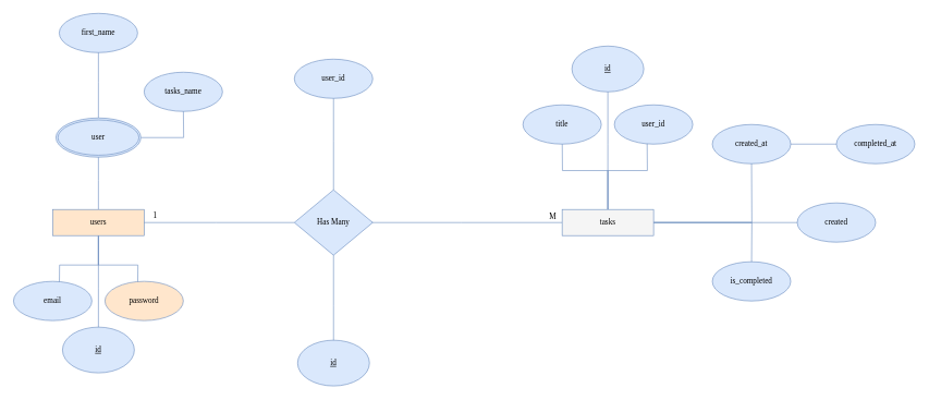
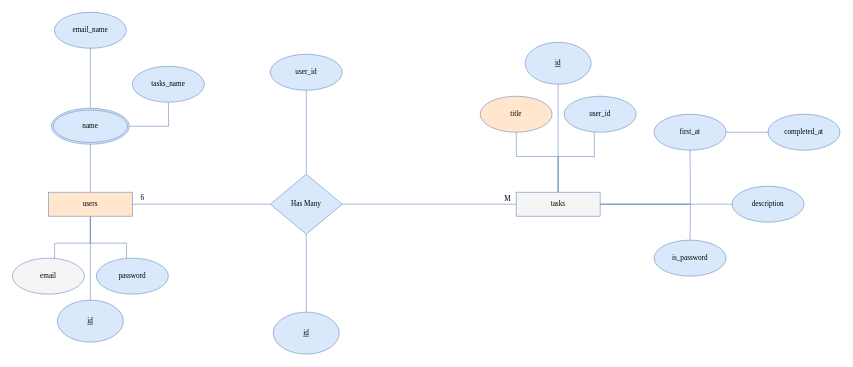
- <mxCell id="32" value="first_name" style="ellipse;whiteSpace=wrap;html=1;align=center;fillColor=#dae8fc;strokeColor=#6c8ebf;fontFamily=Times New Roman;" vertex="1" parent="1"><mxGeometry x="90" y="20" width="120" height="60" as="geometry" /></mxCell>
+ <mxCell id="32" value="email_name" style="ellipse;whiteSpace=wrap;html=1;align=center;fillColor=#dae8fc;strokeColor=#6c8ebf;fontFamily=Times New Roman;" vertex="1" parent="1"><mxGeometry x="90" y="20" width="120" height="60" as="geometry" /></mxCell>
- <mxCell id="11" value="title" style="ellipse;whiteSpace=wrap;html=1;align=center;fillColor=#dae8fc;strokeColor=#6c8ebf;fontFamily=Times New Roman;" vertex="1" parent="1"><mxGeometry x="800" y="160" width="120" height="60" as="geometry" /></mxCell>
+ <mxCell id="11" value="title" style="ellipse;whiteSpace=wrap;html=1;align=center;fillColor=#ffe6cc;strokeColor=#6c8ebf;fontFamily=Times New Roman;" vertex="1" parent="1"><mxGeometry x="800" y="160" width="120" height="60" as="geometry" /></mxCell>
- <mxCell id="31" value="user" style="ellipse;shape=doubleEllipse;margin=3;whiteSpace=wrap;html=1;align=center;fillColor=#dae8fc;strokeColor=#6c8ebf;fontFamily=Times New Roman;" vertex="1" parent="1"><mxGeometry x="85" y="180" width="130" height="60" as="geometry" /></mxCell>
+ <mxCell id="31" value="name" style="ellipse;shape=doubleEllipse;margin=3;whiteSpace=wrap;html=1;align=center;fillColor=#dae8fc;strokeColor=#6c8ebf;fontFamily=Times New Roman;" vertex="1" parent="1"><mxGeometry x="85" y="180" width="130" height="60" as="geometry" /></mxCell>
- <mxCell id="15" value="created_at" style="ellipse;whiteSpace=wrap;html=1;align=center;fillColor=#dae8fc;strokeColor=#6c8ebf;fontFamily=Times New Roman;" vertex="1" parent="1"><mxGeometry x="1090" y="190" width="120" height="60" as="geometry" /></mxCell>
+ <mxCell id="15" value="first_at" style="ellipse;whiteSpace=wrap;html=1;align=center;fillColor=#dae8fc;strokeColor=#6c8ebf;fontFamily=Times New Roman;" vertex="1" parent="1"><mxGeometry x="1090" y="190" width="120" height="60" as="geometry" /></mxCell>
- <mxCell id="37" value="1" style="text;html=1;whiteSpace=wrap;align=center;verticalAlign=middle;rounded=0;fontFamily=Times New Roman;" vertex="1" parent="1"><mxGeometry x="207" y="315" width="60" height="30" as="geometry" /></mxCell>
+ <mxCell id="37" value="6" style="text;html=1;whiteSpace=wrap;align=center;verticalAlign=middle;rounded=0;fontFamily=Times New Roman;" vertex="1" parent="1"><mxGeometry x="207" y="315" width="60" height="30" as="geometry" /></mxCell>
- <mxCell id="12" value="created" style="ellipse;whiteSpace=wrap;html=1;align=center;fillColor=#dae8fc;strokeColor=#6c8ebf;fontFamily=Times New Roman;" vertex="1" parent="1"><mxGeometry x="1220" y="310" width="120" height="60" as="geometry" /></mxCell>
+ <mxCell id="12" value="description" style="ellipse;whiteSpace=wrap;html=1;align=center;fillColor=#dae8fc;strokeColor=#6c8ebf;fontFamily=Times New Roman;" vertex="1" parent="1"><mxGeometry x="1220" y="310" width="120" height="60" as="geometry" /></mxCell>
- <mxCell id="13" value="is_completed" style="ellipse;whiteSpace=wrap;html=1;align=center;fillColor=#dae8fc;strokeColor=#6c8ebf;fontFamily=Times New Roman;" vertex="1" parent="1"><mxGeometry x="1090" y="400" width="120" height="60" as="geometry" /></mxCell>
+ <mxCell id="13" value="is_password" style="ellipse;whiteSpace=wrap;html=1;align=center;fillColor=#dae8fc;strokeColor=#6c8ebf;fontFamily=Times New Roman;" vertex="1" parent="1"><mxGeometry x="1090" y="400" width="120" height="60" as="geometry" /></mxCell>
- <mxCell id="28" value="email" style="ellipse;whiteSpace=wrap;html=1;align=center;fillColor=#dae8fc;strokeColor=#6c8ebf;fontFamily=Times New Roman;" vertex="1" parent="1"><mxGeometry x="20" y="430" width="120" height="60" as="geometry" /></mxCell>
+ <mxCell id="28" value="email" style="ellipse;whiteSpace=wrap;html=1;align=center;fillColor=#f5f5f5;strokeColor=#6c8ebf;fontFamily=Times New Roman;" vertex="1" parent="1"><mxGeometry x="20" y="430" width="120" height="60" as="geometry" /></mxCell>
- <mxCell id="27" value="password" style="ellipse;whiteSpace=wrap;html=1;align=center;fillColor=#ffe6cc;strokeColor=#6c8ebf;fontFamily=Times New Roman;" vertex="1" parent="1"><mxGeometry x="160" y="430" width="120" height="60" as="geometry" /></mxCell>
+ <mxCell id="27" value="password" style="ellipse;whiteSpace=wrap;html=1;align=center;fillColor=#dae8fc;strokeColor=#6c8ebf;fontFamily=Times New Roman;" vertex="1" parent="1"><mxGeometry x="160" y="430" width="120" height="60" as="geometry" /></mxCell>
